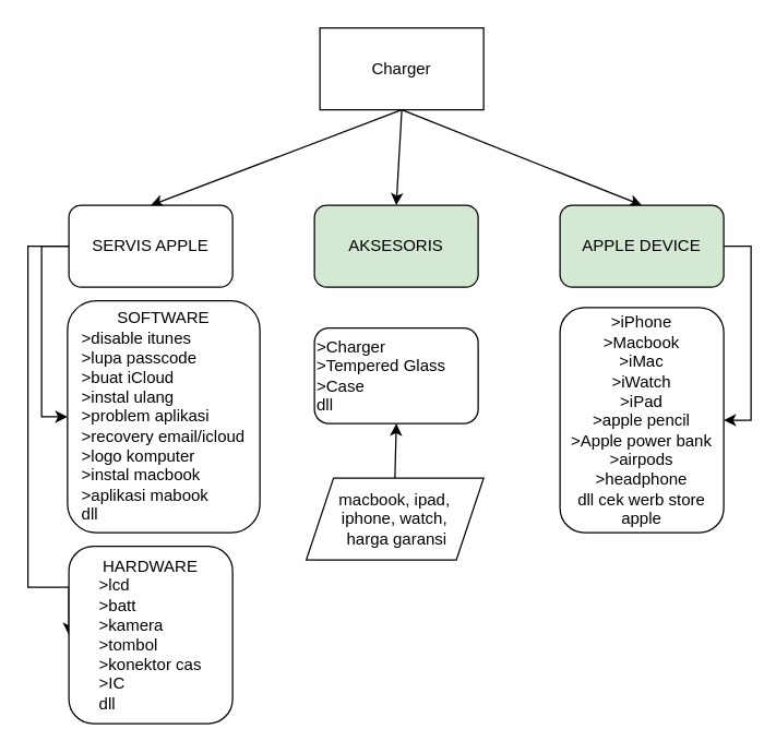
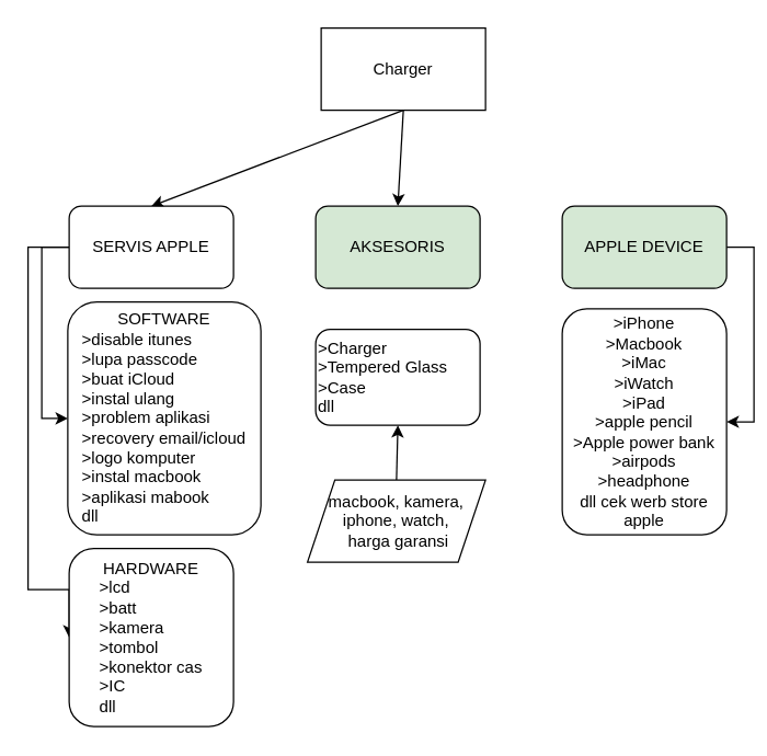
- <mxCell id="4" style="edgeStyle=none;rounded=0;orthogonalLoop=1;jettySize=auto;html=1;exitX=0.5;exitY=1;exitDx=0;exitDy=0;entryX=0.5;entryY=0;entryDx=0;entryDy=0;" edge="1" parent="1" source="5" target="10"><mxGeometry relative="1" as="geometry" /></mxCell>
- <mxCell id="16" value="macbook, ipad, &lt;br&gt;iphone, watch,&lt;br&gt;&amp;nbsp;harga garansi" style="shape=parallelogram;perimeter=parallelogramPerimeter;whiteSpace=wrap;html=1;fixedSize=1;" vertex="1" parent="1"><mxGeometry x="224" y="350" width="130" height="60" as="geometry" /></mxCell>
+ <mxCell id="16" value="macbook, kamera, &lt;br&gt;iphone, watch,&lt;br&gt;&amp;nbsp;harga garansi" style="shape=parallelogram;perimeter=parallelogramPerimeter;whiteSpace=wrap;html=1;fixedSize=1;" vertex="1" parent="1"><mxGeometry x="224" y="350" width="130" height="60" as="geometry" /></mxCell>
